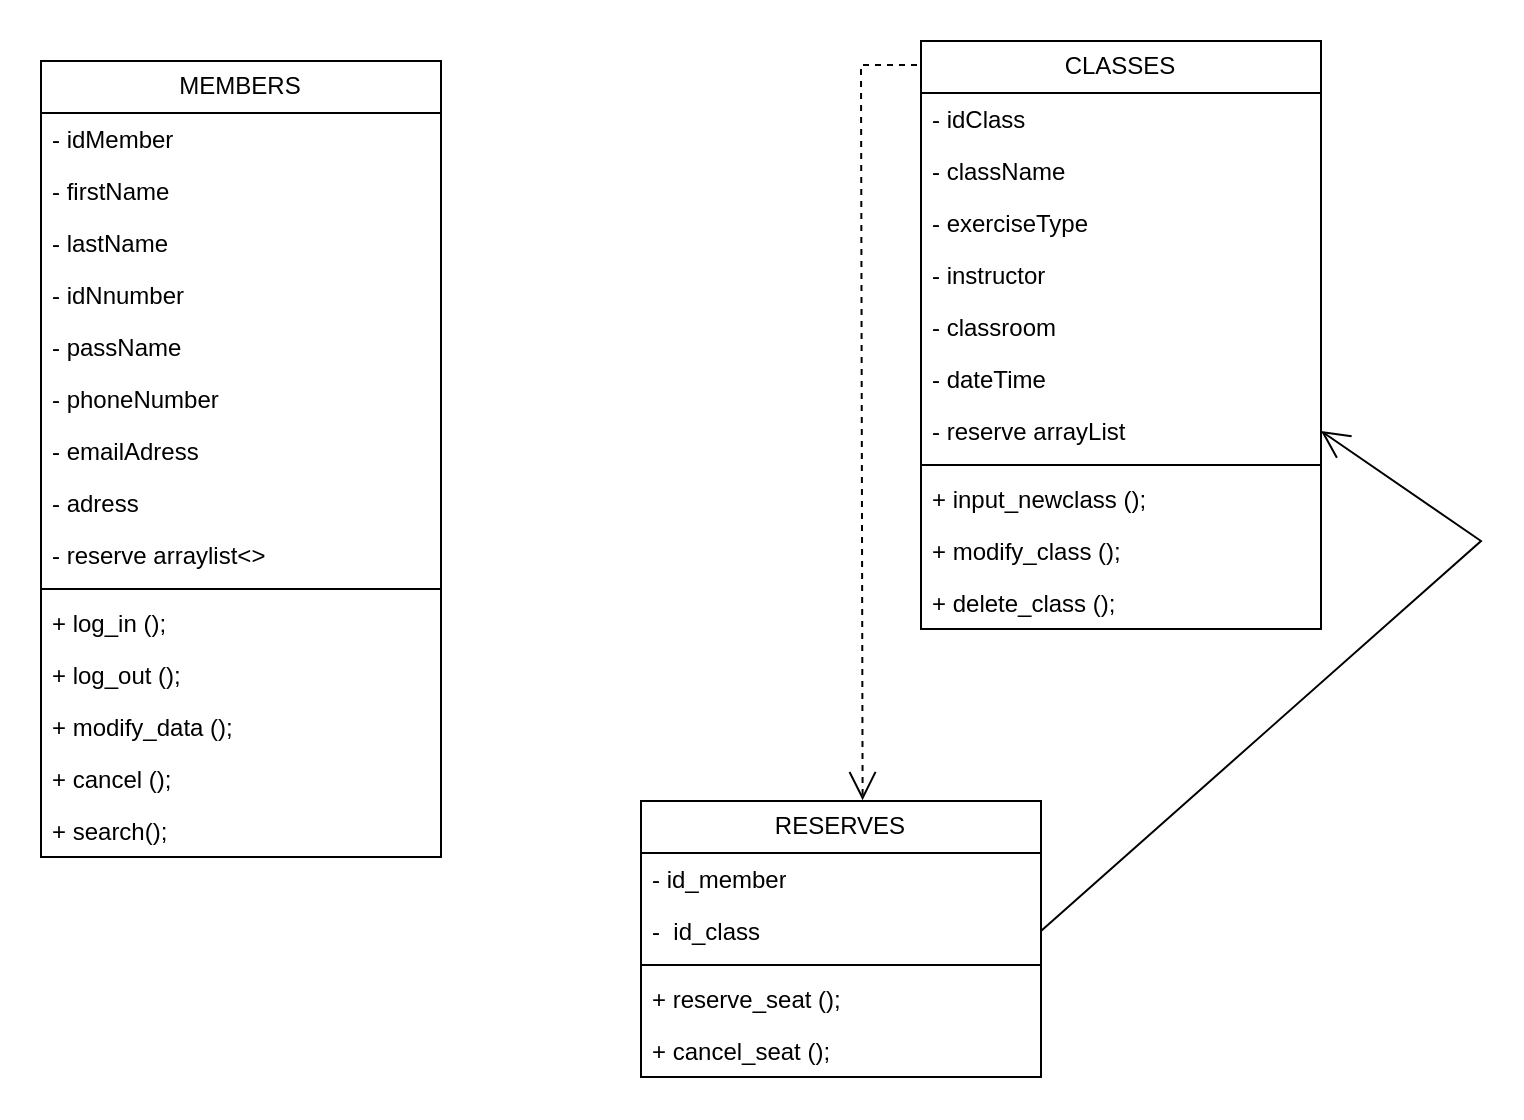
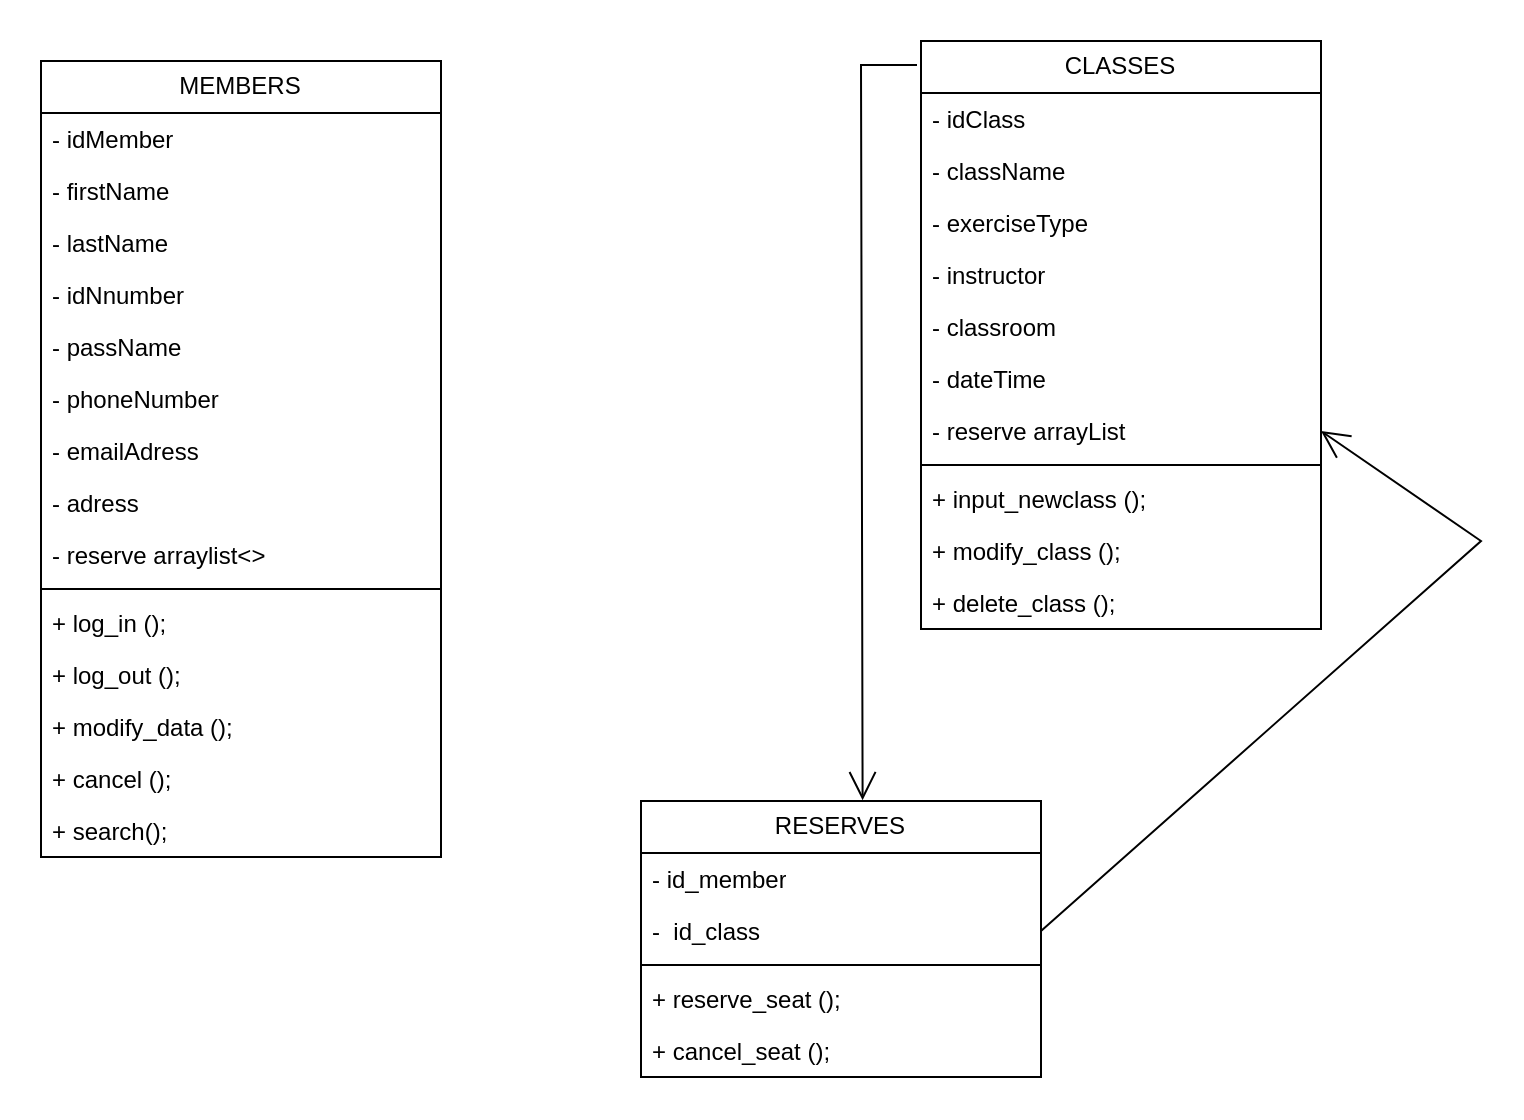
- <mxCell id="36" value="" style="endArrow=open;endFill=1;endSize=12;html=1;rounded=0;exitX=-0.01;exitY=0.041;exitDx=0;exitDy=0;exitPerimeter=0;entryX=0.554;entryY=-0.003;entryDx=0;entryDy=0;entryPerimeter=0;dashed=1;" parent="1" source="18" target="30" edge="1"><mxGeometry width="160" relative="1" as="geometry"><mxPoint x="390" y="210" as="sourcePoint" /><mxPoint x="400" y="32" as="targetPoint" /><Array as="points"><mxPoint x="430" y="32" /></Array></mxGeometry></mxCell>
+ <mxCell id="36" value="" style="endArrow=open;endFill=1;endSize=12;html=1;rounded=0;exitX=-0.01;exitY=0.041;exitDx=0;exitDy=0;exitPerimeter=0;entryX=0.554;entryY=-0.003;entryDx=0;entryDy=0;entryPerimeter=0;" parent="1" source="18" target="30" edge="1"><mxGeometry width="160" relative="1" as="geometry"><mxPoint x="390" y="210" as="sourcePoint" /><mxPoint x="400" y="32" as="targetPoint" /><Array as="points"><mxPoint x="430" y="32" /></Array></mxGeometry></mxCell>
